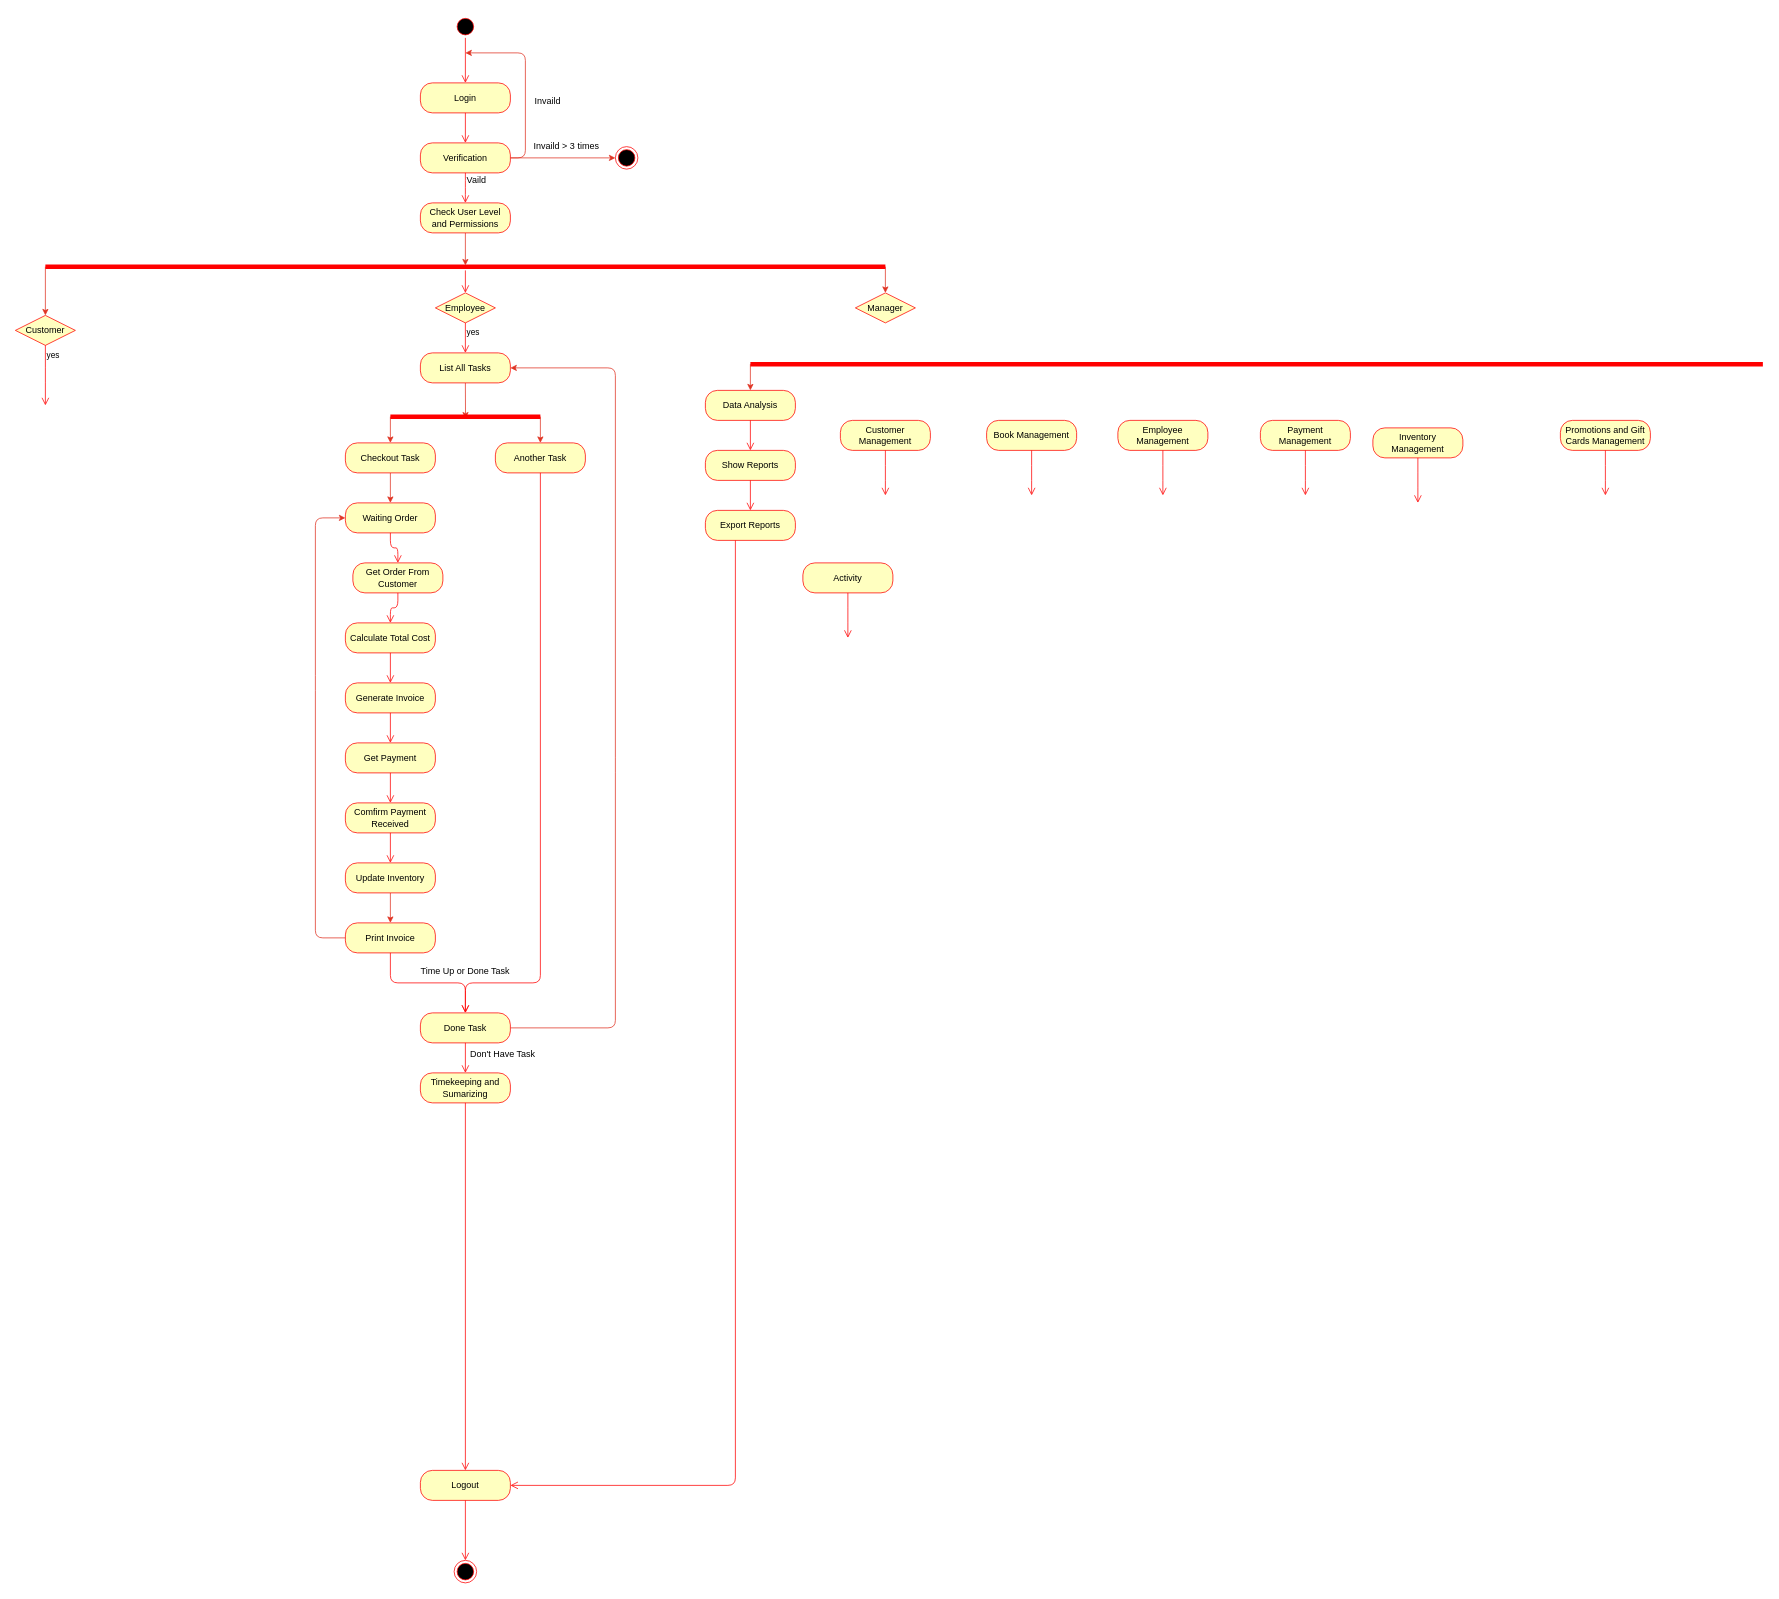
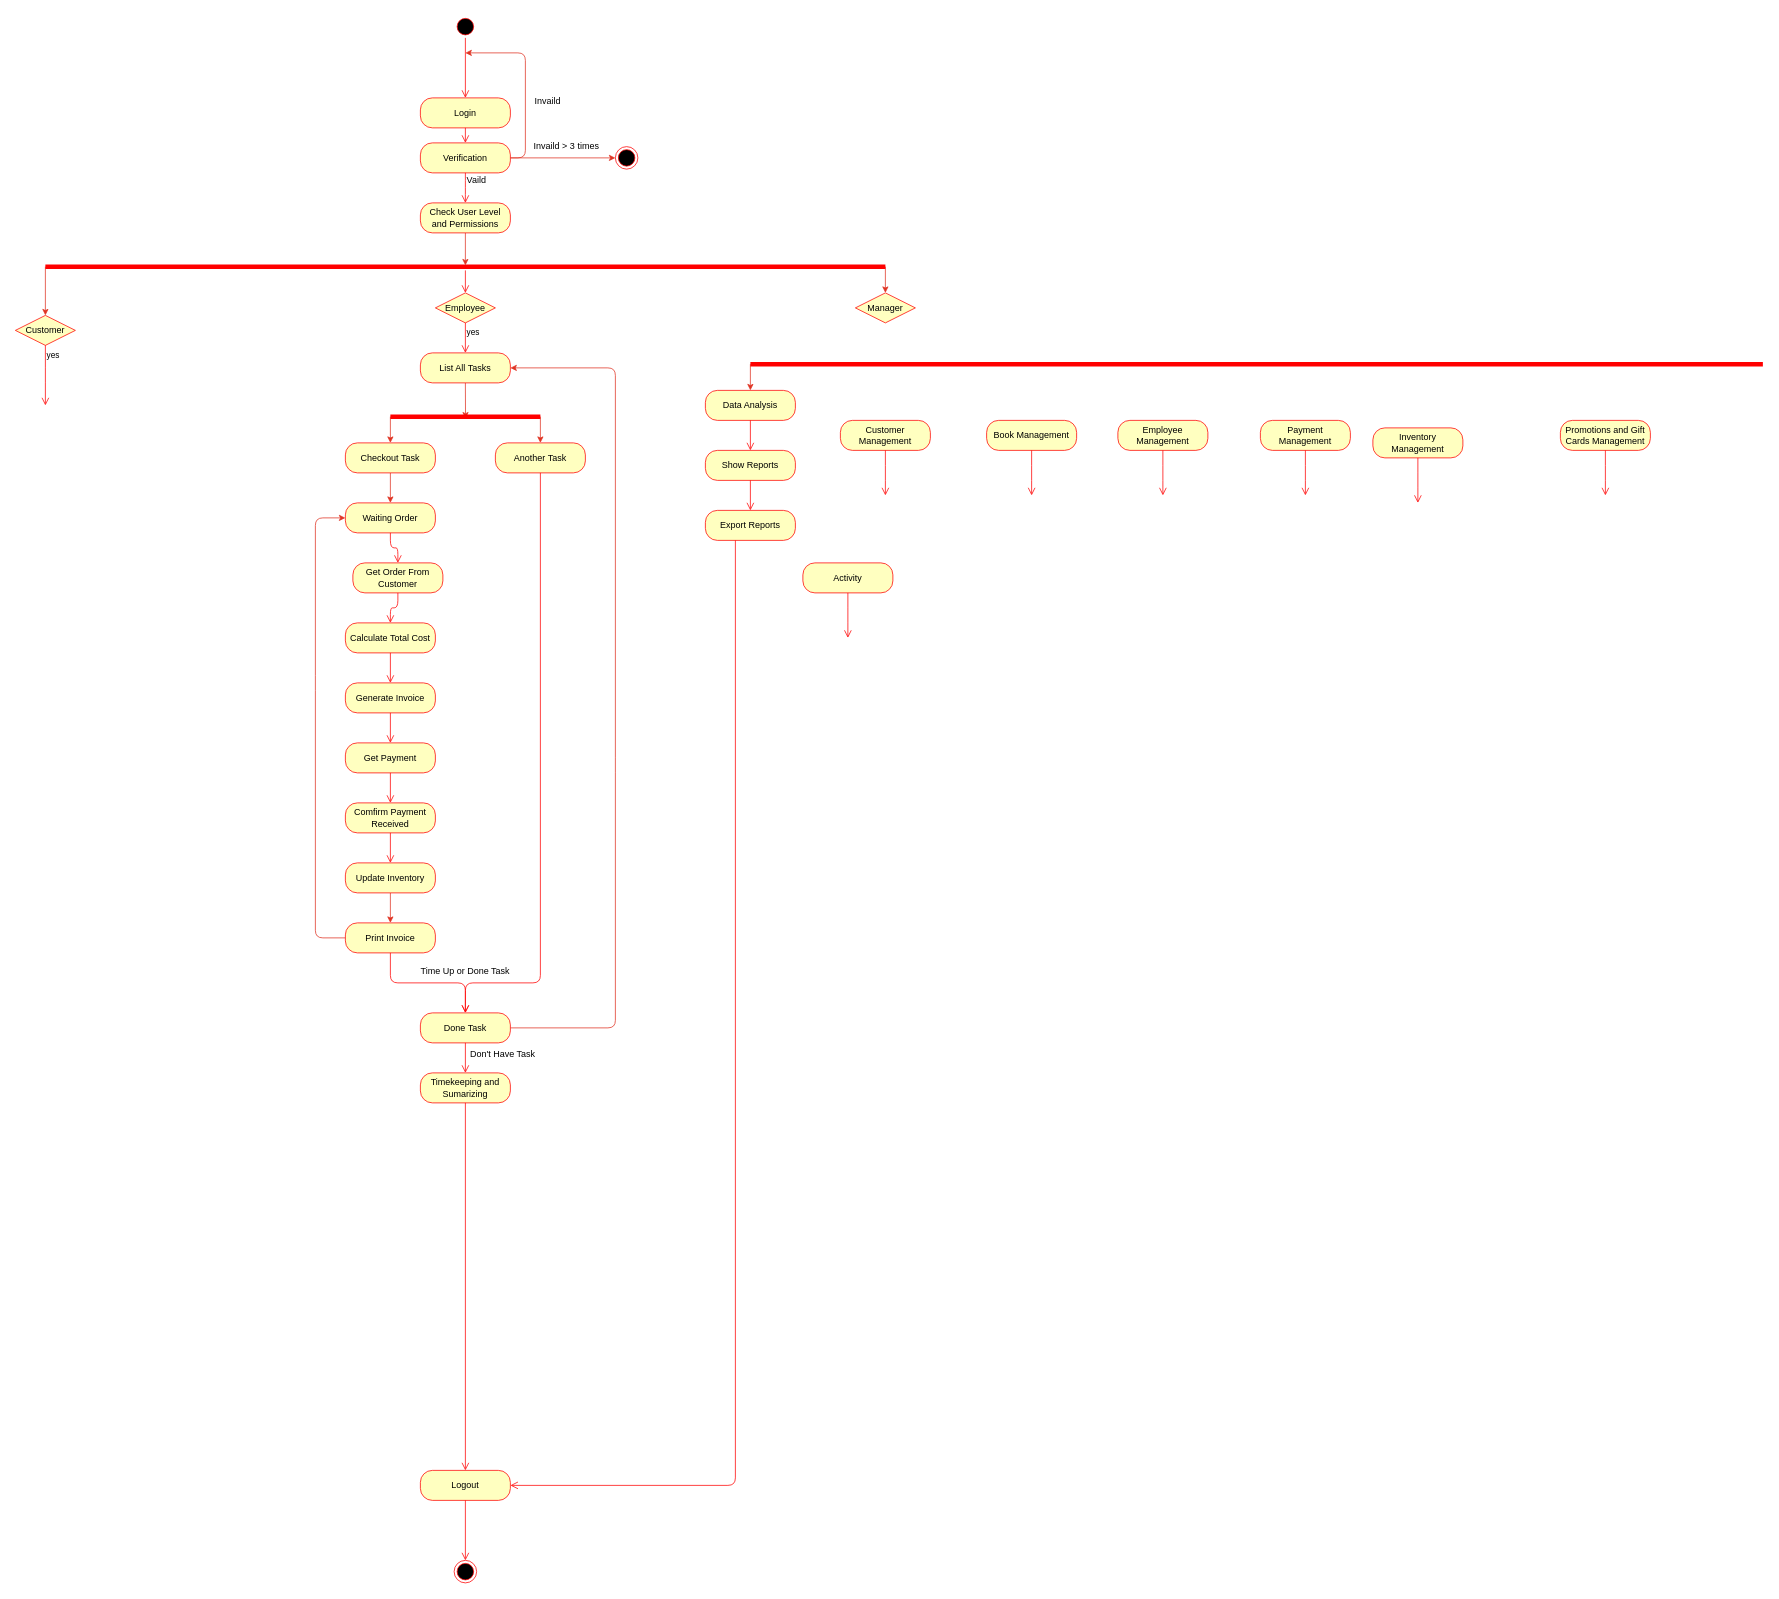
- <mxCell id="4" value="Login" style="rounded=1;whiteSpace=wrap;html=1;arcSize=40;fontColor=#000000;fillColor=#ffffc0;strokeColor=#ff0000;" vertex="1" parent="1"><mxGeometry x="560" y="110" width="120" height="40" as="geometry" /></mxCell>
+ <mxCell id="4" value="Login" style="rounded=1;whiteSpace=wrap;html=1;arcSize=40;fontColor=#000000;fillColor=#ffffc0;strokeColor=#ff0000;" vertex="1" parent="1"><mxGeometry x="560" y="130" width="120" height="40" as="geometry" /></mxCell>
